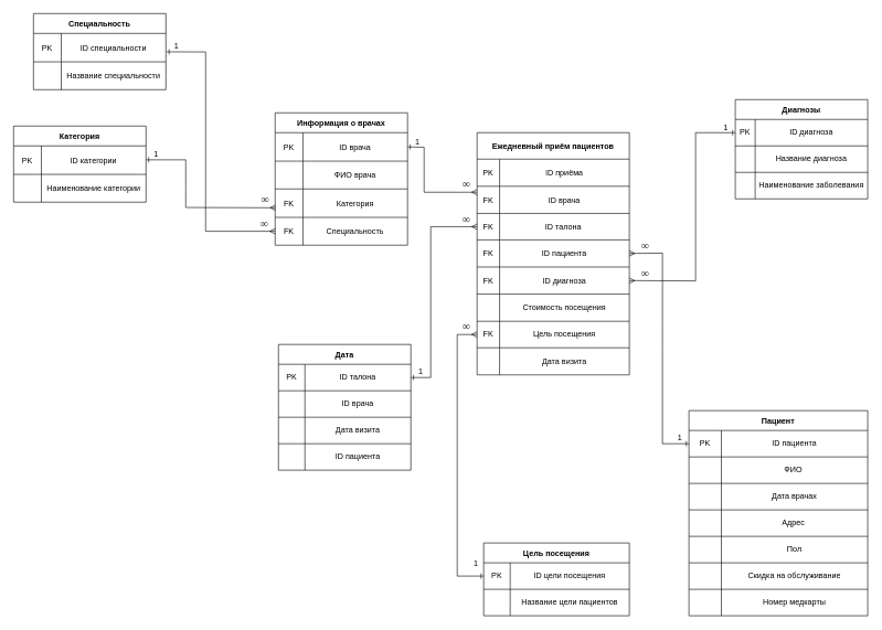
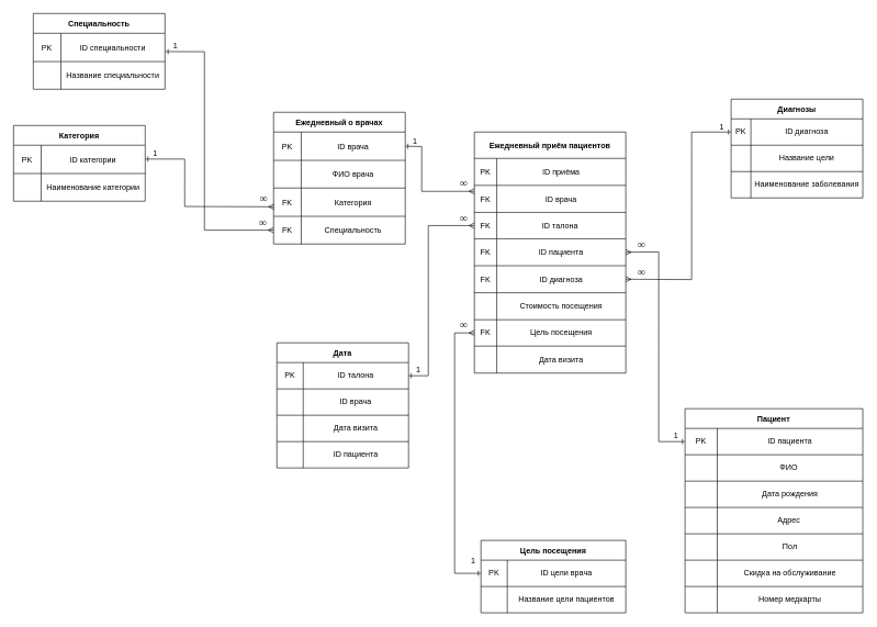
- <mxCell id="2" value="Информация о врачах" style="shape=table;startSize=30;container=1;collapsible=0;childLayout=tableLayout;fontStyle=1;align=center;" parent="1" vertex="1"><mxGeometry x="415" y="170" width="200" height="200" as="geometry" /></mxCell>
+ <mxCell id="2" value="Ежедневный о врачах" style="shape=table;startSize=30;container=1;collapsible=0;childLayout=tableLayout;fontStyle=1;align=center;" parent="1" vertex="1"><mxGeometry x="415" y="170" width="200" height="200" as="geometry" /></mxCell>
- <mxCell id="68" value="Название диагноза" style="shape=partialRectangle;html=1;whiteSpace=wrap;connectable=0;fillColor=none;top=0;left=0;bottom=0;right=0;overflow=hidden;" parent="66" vertex="1"><mxGeometry x="30" width="170" height="40" as="geometry"><mxRectangle width="170" height="40" as="alternateBounds" /></mxGeometry></mxCell>
+ <mxCell id="68" value="Название цели" style="shape=partialRectangle;html=1;whiteSpace=wrap;connectable=0;fillColor=none;top=0;left=0;bottom=0;right=0;overflow=hidden;" parent="66" vertex="1"><mxGeometry x="30" width="170" height="40" as="geometry"><mxRectangle width="170" height="40" as="alternateBounds" /></mxGeometry></mxCell>
- <mxCell id="24" value="Дата врачах" style="shape=partialRectangle;html=1;whiteSpace=wrap;connectable=0;fillColor=none;top=0;left=0;bottom=0;right=0;overflow=hidden;" parent="22" vertex="1"><mxGeometry x="49" width="221" height="40" as="geometry"><mxRectangle width="221" height="40" as="alternateBounds" /></mxGeometry></mxCell>
+ <mxCell id="24" value="Дата рождения" style="shape=partialRectangle;html=1;whiteSpace=wrap;connectable=0;fillColor=none;top=0;left=0;bottom=0;right=0;overflow=hidden;" parent="22" vertex="1"><mxGeometry x="49" width="221" height="40" as="geometry"><mxRectangle width="221" height="40" as="alternateBounds" /></mxGeometry></mxCell>
- <mxCell id="123" value="ID цели посещения" style="shape=partialRectangle;html=1;whiteSpace=wrap;connectable=0;fillColor=none;top=0;left=0;bottom=0;right=0;overflow=hidden;" parent="121" vertex="1"><mxGeometry x="40" width="180" height="40" as="geometry"><mxRectangle width="180" height="40" as="alternateBounds" /></mxGeometry></mxCell>
+ <mxCell id="123" value="ID цели врача" style="shape=partialRectangle;html=1;whiteSpace=wrap;connectable=0;fillColor=none;top=0;left=0;bottom=0;right=0;overflow=hidden;" parent="121" vertex="1"><mxGeometry x="40" width="180" height="40" as="geometry"><mxRectangle width="180" height="40" as="alternateBounds" /></mxGeometry></mxCell>
